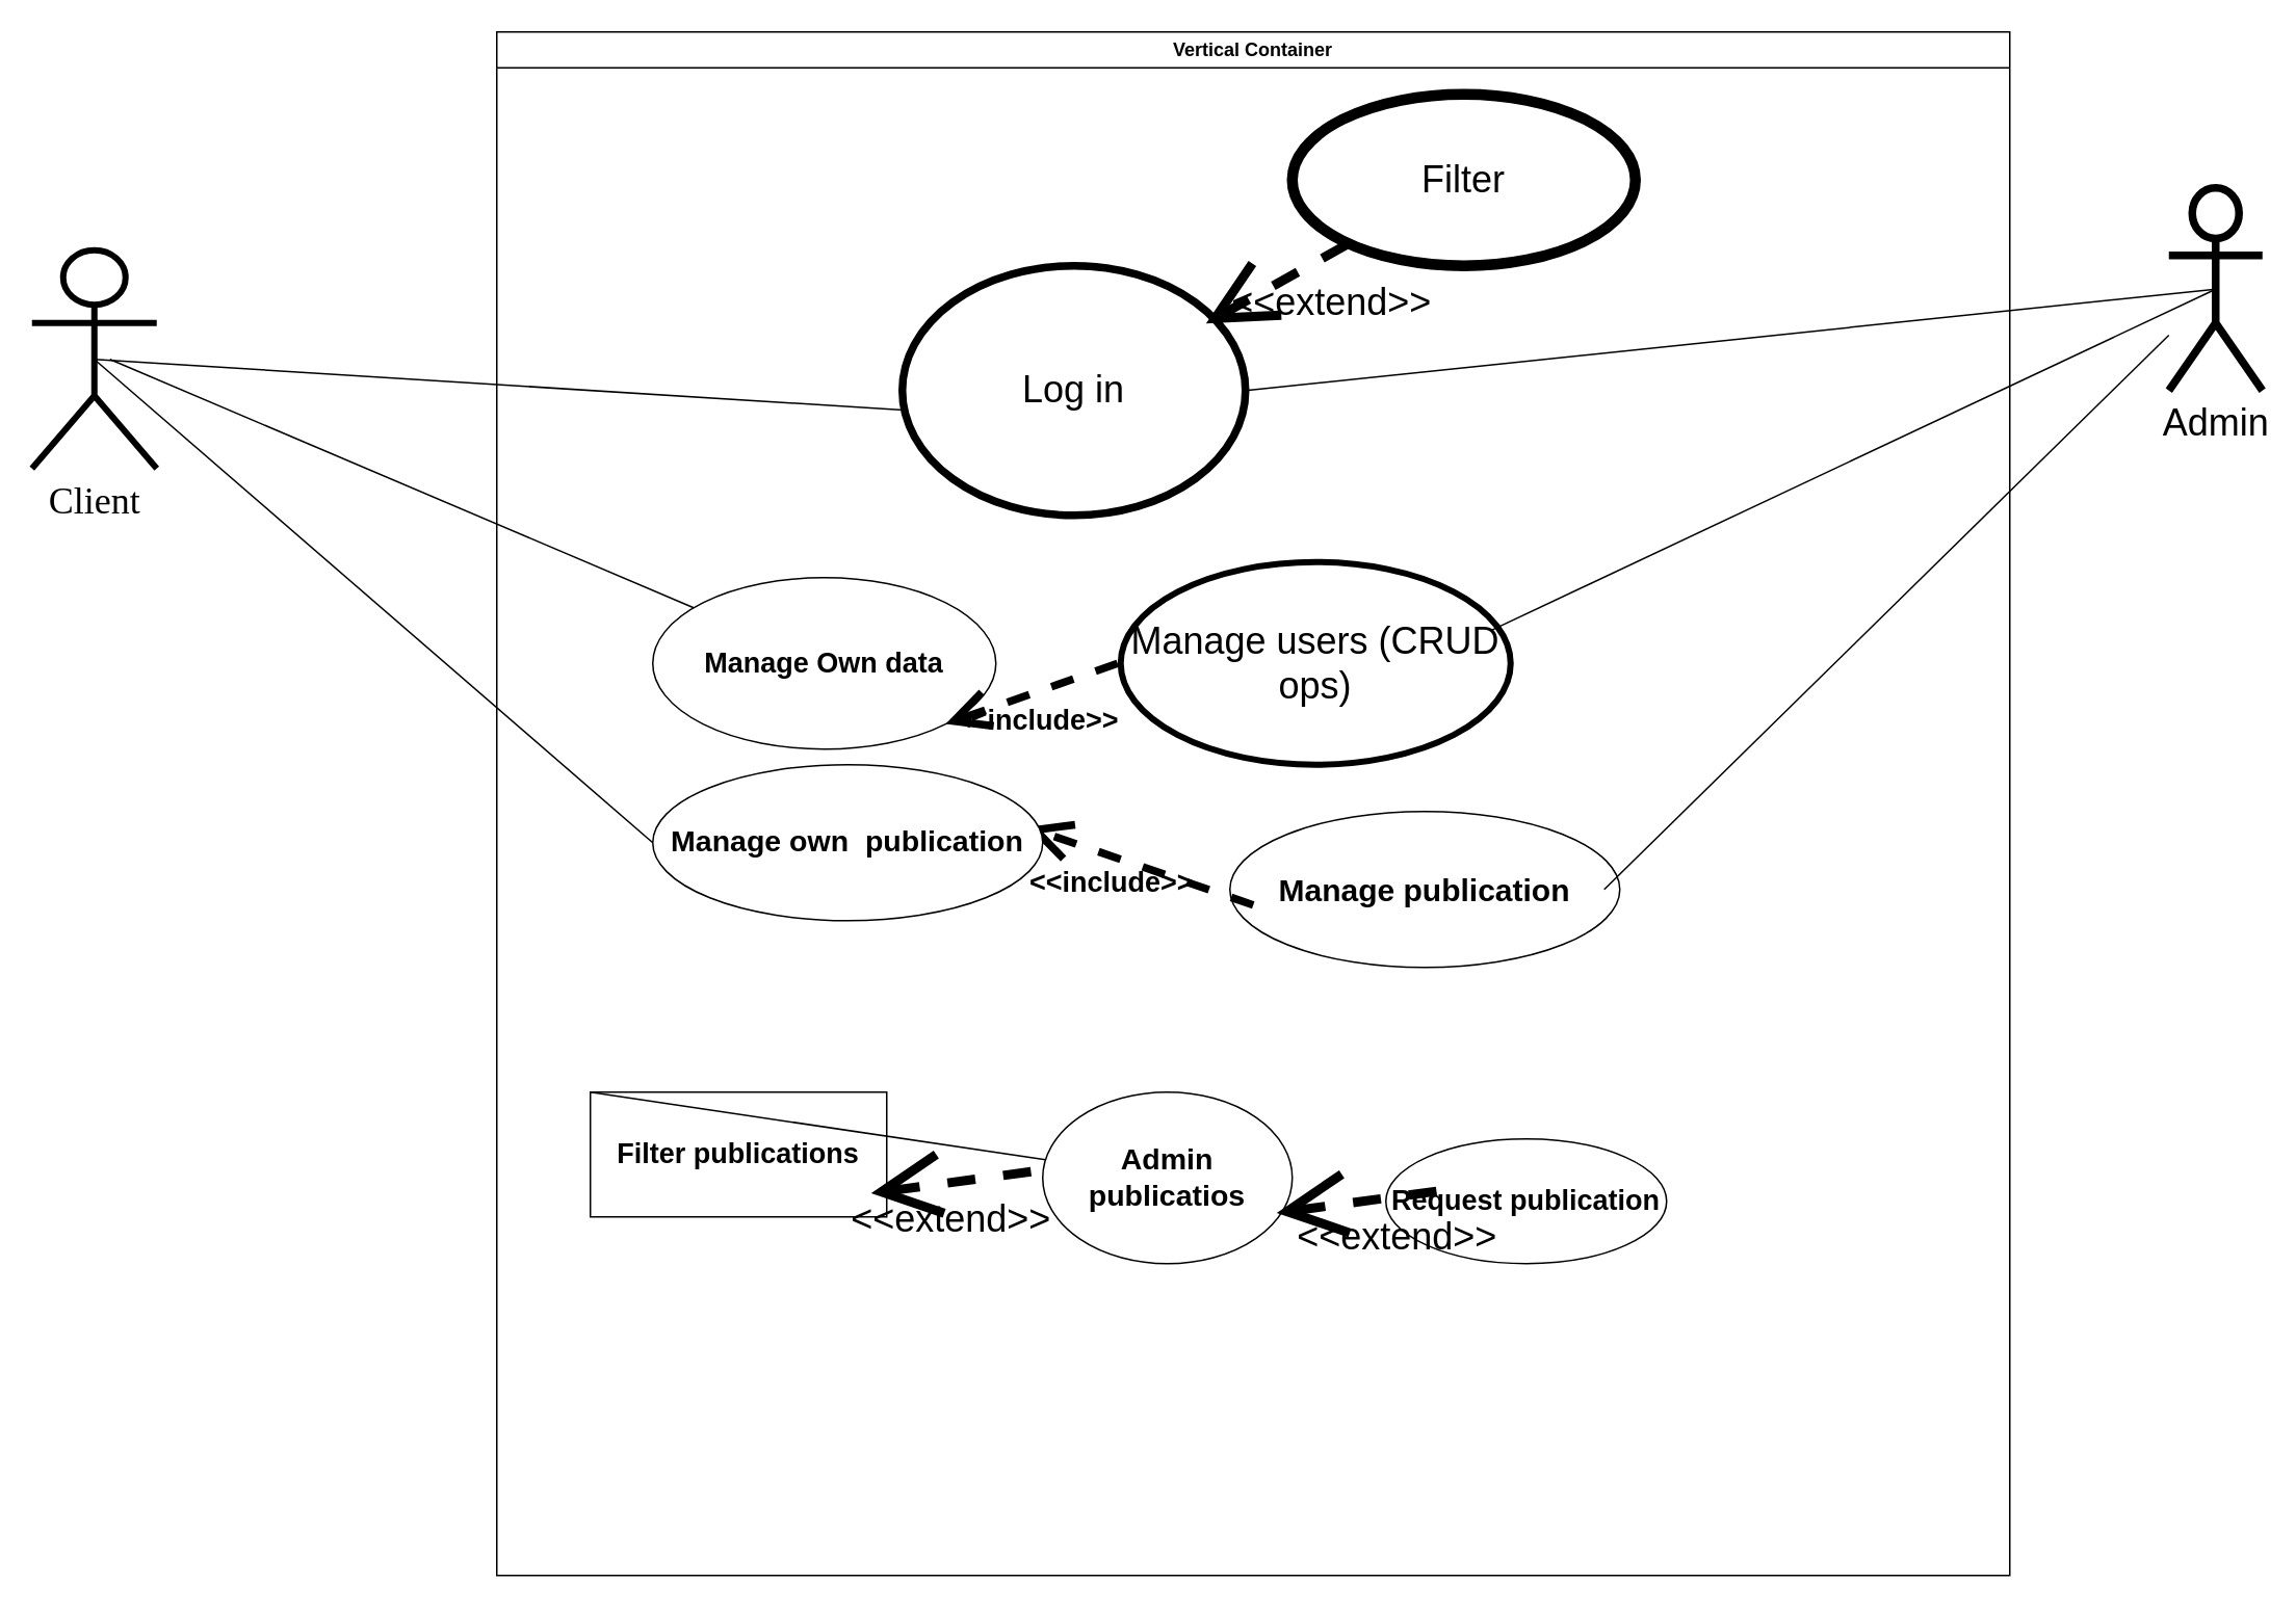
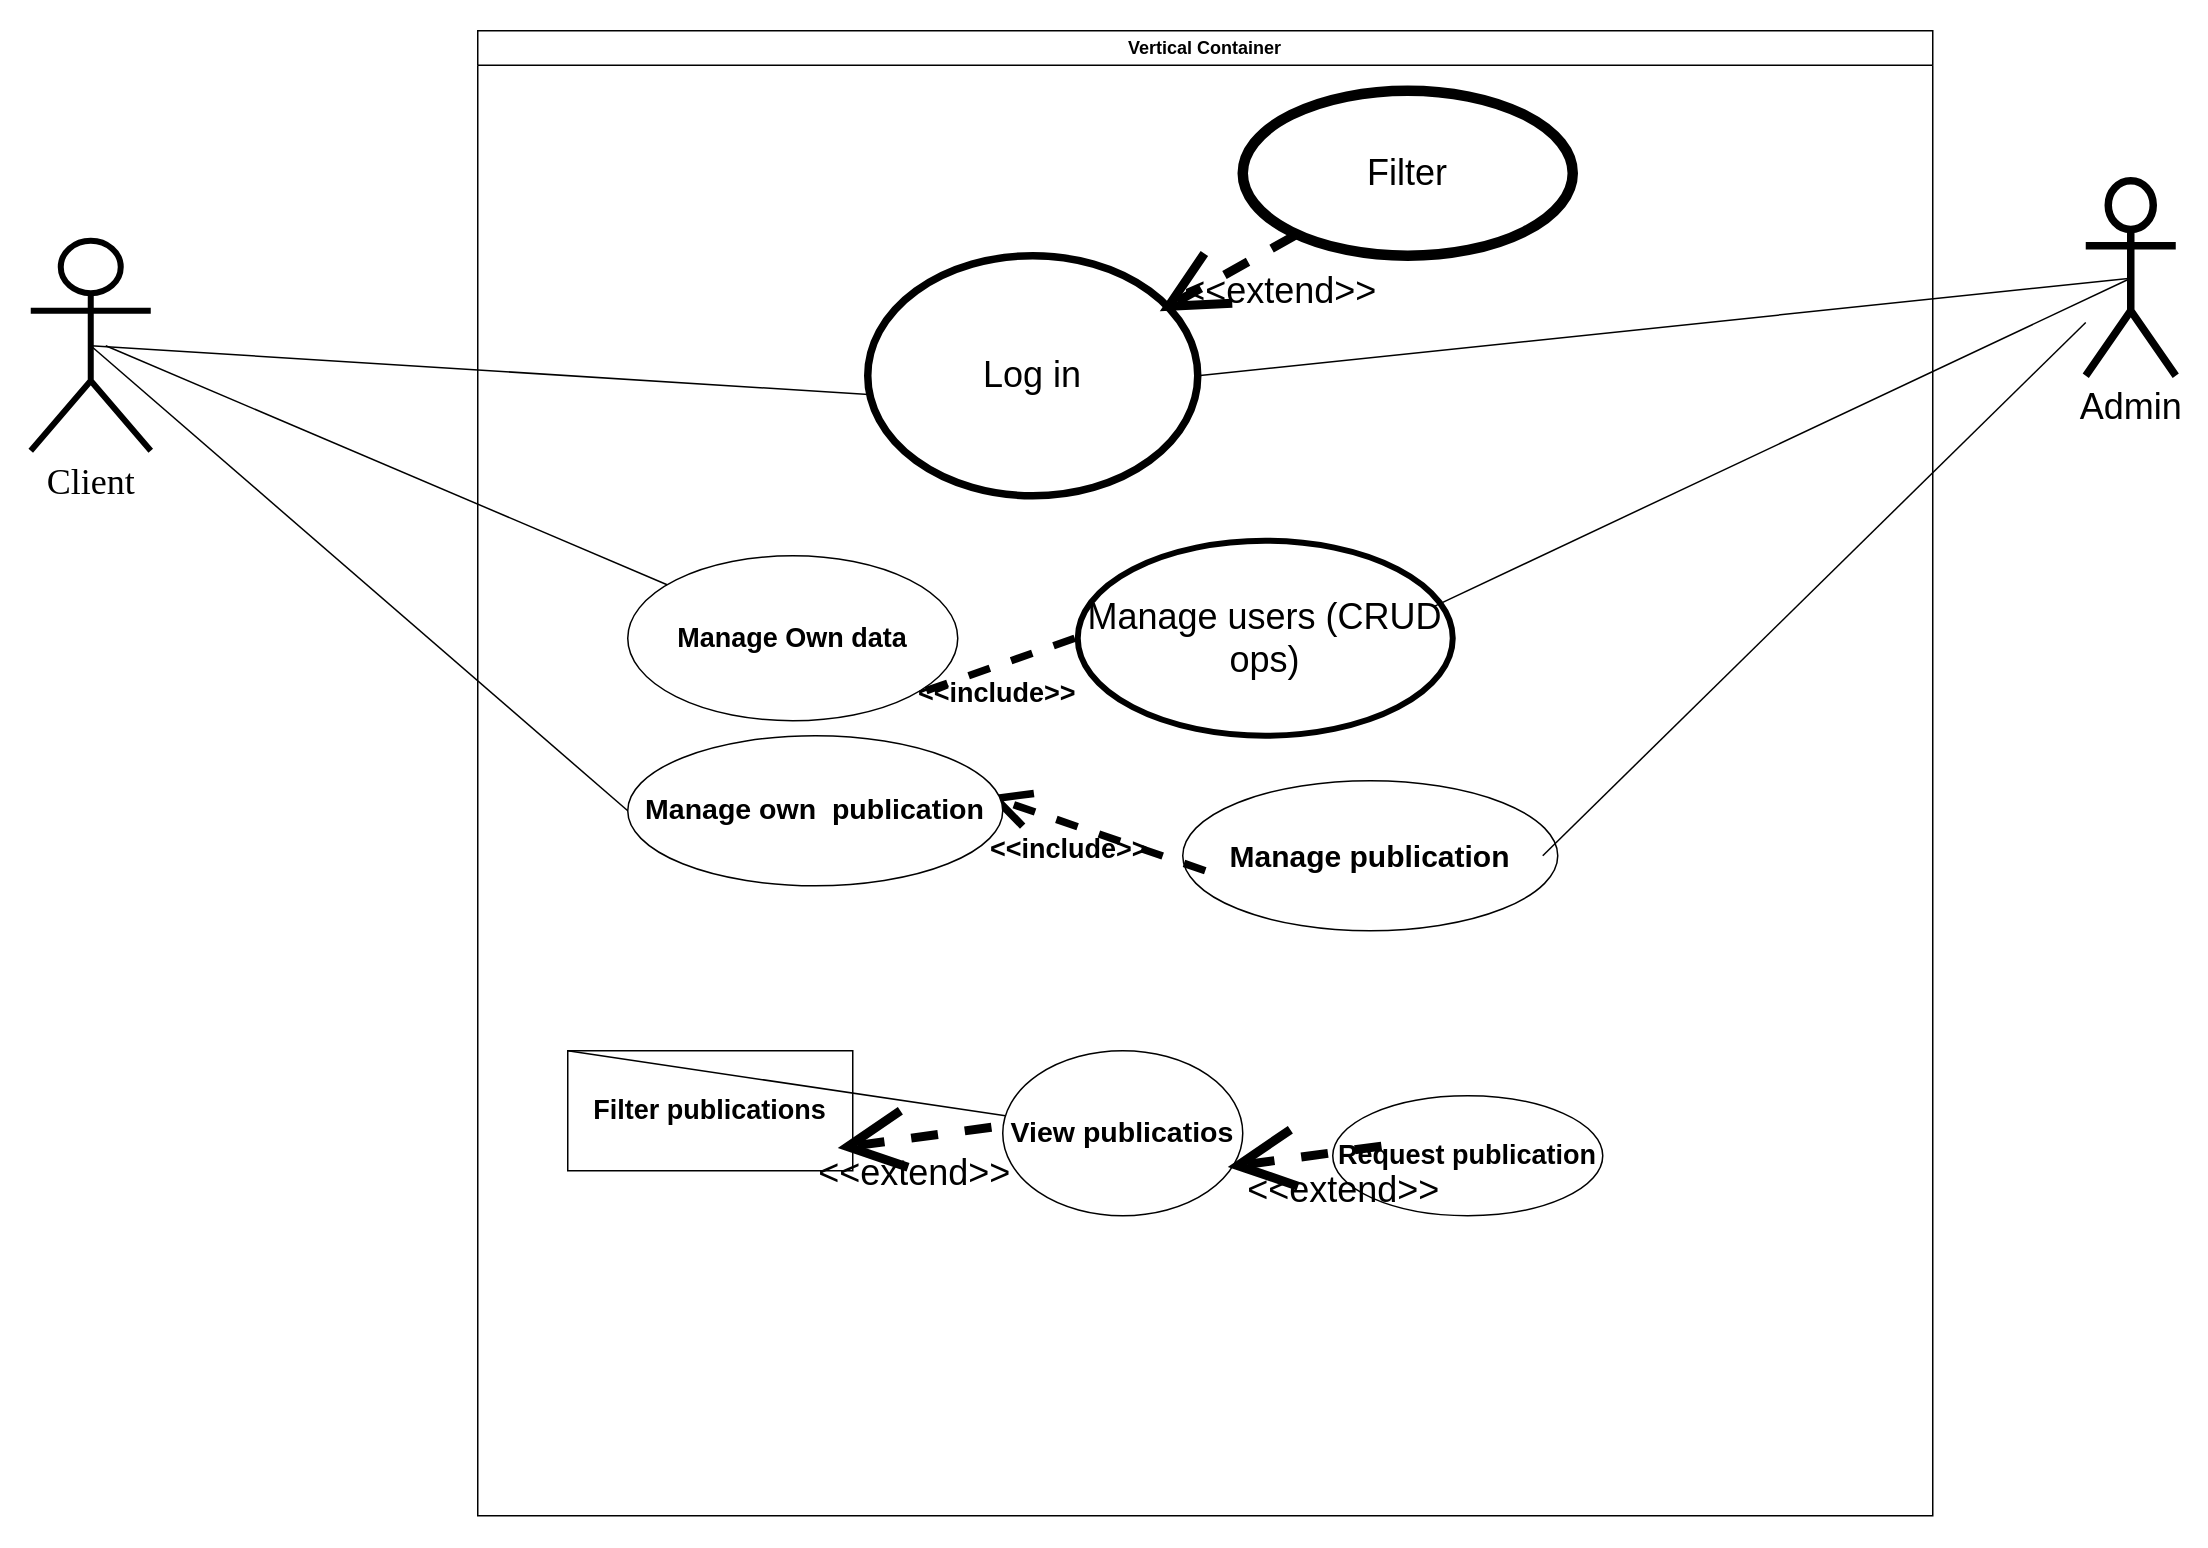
- <mxCell id="9" value="&lt;b&gt;&lt;font style=&quot;font-size: 18px;&quot;&gt;&amp;lt;&amp;lt;include&amp;gt;&amp;gt;&lt;/font&gt;&lt;/b&gt;" style="html=1;verticalAlign=bottom;labelBackgroundColor=none;endArrow=open;endFill=0;dashed=1;rounded=0;entryX=1;entryY=1;entryDx=0;entryDy=0;endSize=18;startSize=4;fontSize=17;jumpSize=40;targetPerimeterSpacing=7;sourcePerimeterSpacing=1;strokeWidth=5;exitX=0;exitY=0.5;exitDx=0;exitDy=0;" parent="3" source="7" target="8" edge="1"><mxGeometry x="0.138" y="30" width="160" relative="1" as="geometry"><mxPoint x="360" y="560" as="sourcePoint" /><mxPoint x="440" y="560" as="targetPoint" /><mxPoint x="1" as="offset" /></mxGeometry></mxCell>
+ <mxCell id="9" value="&lt;b&gt;&lt;font style=&quot;font-size: 18px;&quot;&gt;&amp;lt;&amp;lt;include&amp;gt;&amp;gt;&lt;/font&gt;&lt;/b&gt;" style="html=1;verticalAlign=bottom;labelBackgroundColor=none;endArrow=none;endFill=0;dashed=1;rounded=0;entryX=1;entryY=1;entryDx=0;entryDy=0;endSize=18;startSize=4;fontSize=17;jumpSize=40;targetPerimeterSpacing=7;sourcePerimeterSpacing=1;strokeWidth=5;exitX=0;exitY=0.5;exitDx=0;exitDy=0;" parent="3" source="7" target="8" edge="1"><mxGeometry x="0.138" y="30" width="160" relative="1" as="geometry"><mxPoint x="360" y="560" as="sourcePoint" /><mxPoint x="440" y="560" as="targetPoint" /><mxPoint x="1" as="offset" /></mxGeometry></mxCell>
- <mxCell id="11" value="&lt;font style=&quot;font-size: 19px;&quot;&gt;&lt;b style=&quot;&quot;&gt;Admin publicatios&lt;/b&gt;&lt;/font&gt;" style="ellipse;whiteSpace=wrap;html=1;" parent="3" vertex="1"><mxGeometry x="350" y="680" width="160" height="110" as="geometry" /></mxCell>
+ <mxCell id="11" value="&lt;font style=&quot;font-size: 19px;&quot;&gt;&lt;b style=&quot;&quot;&gt;View publicatios&lt;/b&gt;&lt;/font&gt;" style="ellipse;whiteSpace=wrap;html=1;" parent="3" vertex="1"><mxGeometry x="350" y="680" width="160" height="110" as="geometry" /></mxCell>
